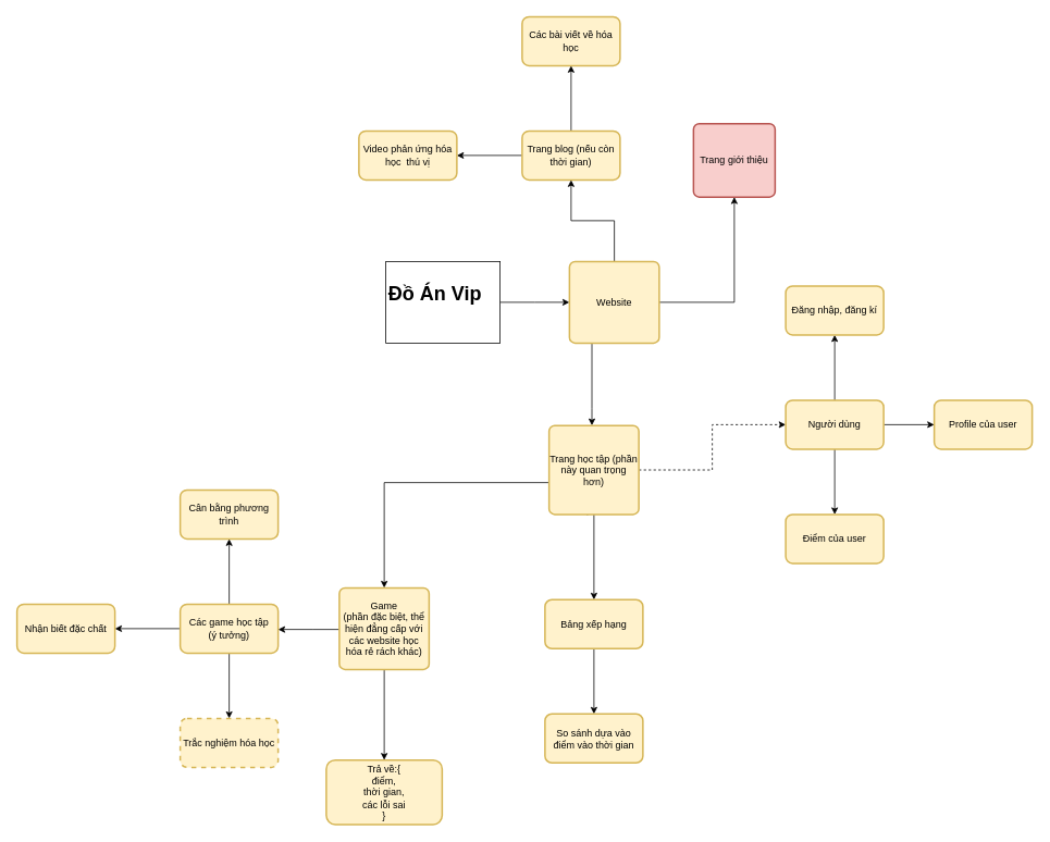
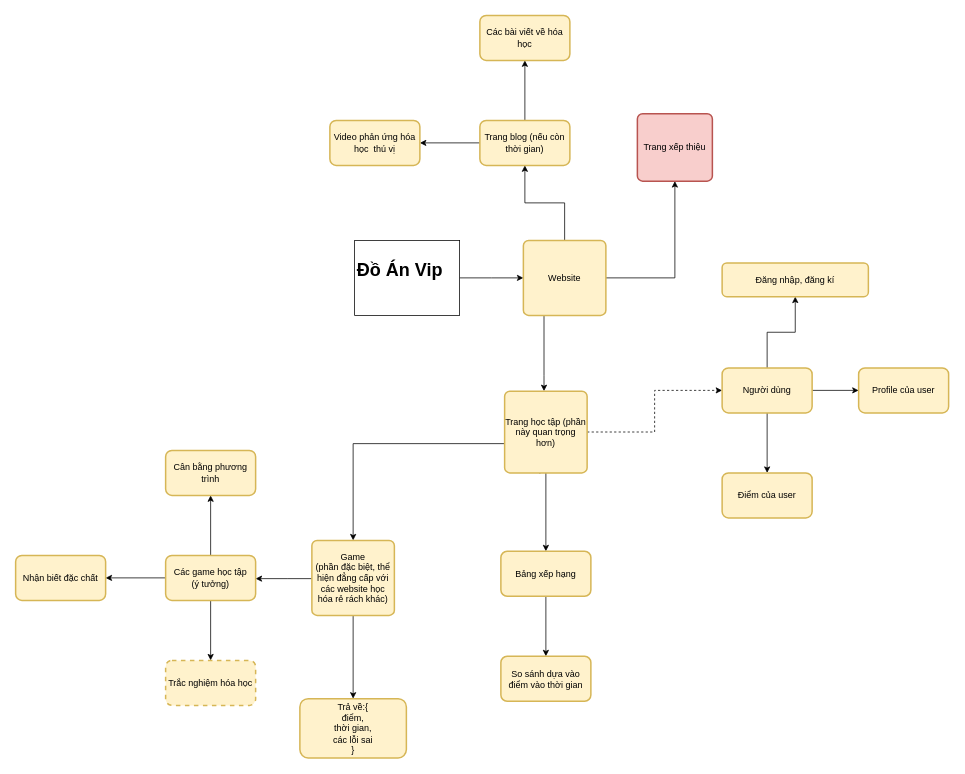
- <mxCell id="9" value="Trang giới thiệu" style="rounded=1;whiteSpace=wrap;html=1;absoluteArcSize=1;arcSize=14;strokeWidth=2;fillColor=#f8cecc;strokeColor=#b85450;" vertex="1" parent="1"><mxGeometry x="849" y="151" width="100" height="90" as="geometry" /></mxCell>
+ <mxCell id="9" value="Trang xếp thiệu" style="rounded=1;whiteSpace=wrap;html=1;absoluteArcSize=1;arcSize=14;strokeWidth=2;fillColor=#f8cecc;strokeColor=#b85450;" vertex="1" parent="1"><mxGeometry x="849" y="151" width="100" height="90" as="geometry" /></mxCell>
- <mxCell id="18" value="Đăng nhập, đăng kí" style="whiteSpace=wrap;html=1;fillColor=#fff2cc;strokeColor=#d6b656;rounded=1;arcSize=14;strokeWidth=2;" vertex="1" parent="1"><mxGeometry x="962" y="350" width="120" height="60" as="geometry" /></mxCell>
+ <mxCell id="18" value="Đăng nhập, đăng kí" style="whiteSpace=wrap;html=1;fillColor=#fff2cc;strokeColor=#d6b656;rounded=1;arcSize=14;strokeWidth=2;" vertex="1" parent="1"><mxGeometry x="962" y="350" width="195" height="45" as="geometry" /></mxCell>
